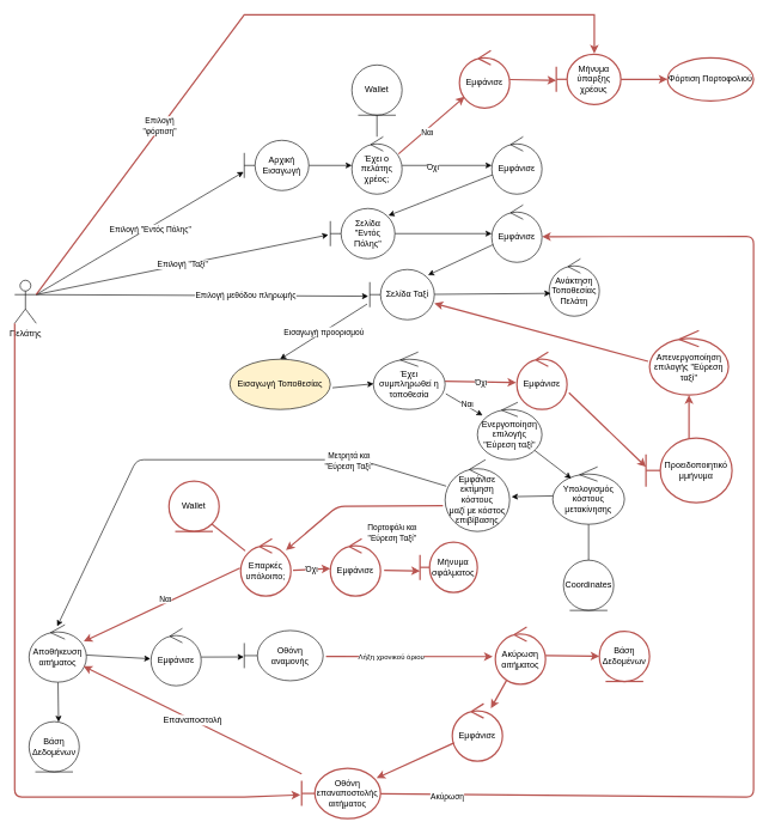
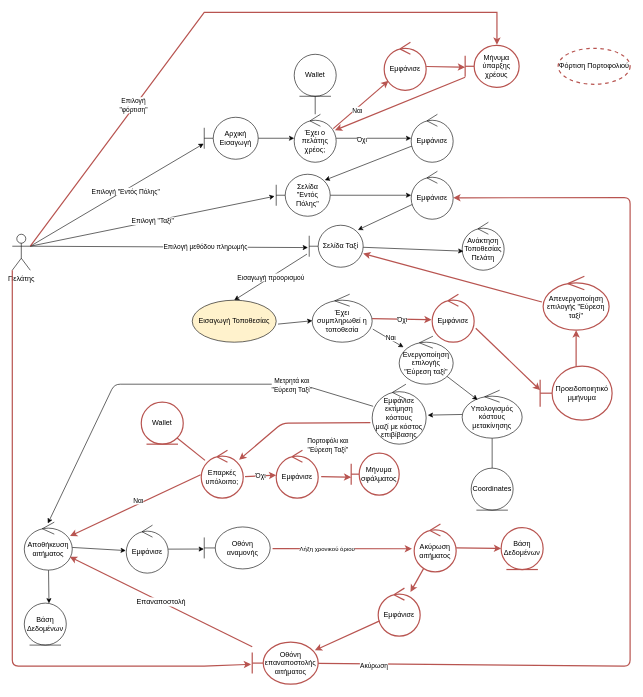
- <mxCell id="81" value="" style="edgeStyle=none;html=1;rounded=0;strokeColor=#b85450;fillColor=#f8cecc;strokeWidth=2;entryX=0;entryY=0.5;entryDx=0;entryDy=0;" parent="1" source="82" target="83" edge="1"><mxGeometry relative="1" as="geometry"><mxPoint x="780" y="-80" as="targetPoint" /></mxGeometry></mxCell>
+ <mxCell id="81" value="" style="edgeStyle=none;html=1;rounded=0;strokeColor=#b85450;fillColor=#f8cecc;strokeWidth=2;" parent="1" source="82" target="13" edge="1"><mxGeometry relative="1" as="geometry"><mxPoint x="780" y="-80" as="targetPoint" /></mxGeometry></mxCell>
- <mxCell id="83" value="Φόρτιση Πορτοφολιού" style="ellipse;whiteSpace=wrap;html=1;fillColor=none;strokeColor=#b85450;strokeWidth=2;" parent="1" vertex="1"><mxGeometry x="930" y="80" width="120" height="60" as="geometry" /></mxCell>
+ <mxCell id="83" value="Φόρτιση Πορτοφολιού" style="ellipse;whiteSpace=wrap;html=1;fillColor=none;strokeColor=#b85450;strokeWidth=2;dashed=1;" parent="1" vertex="1"><mxGeometry x="930" y="80" width="120" height="60" as="geometry" /></mxCell>
- <mxCell id="19" value="Ανάκτηση Τοποθεσίας Πελάτη" style="ellipse;shape=umlControl;whiteSpace=wrap;html=1;" parent="1" vertex="1"><mxGeometry x="765" y="360" width="70" height="80" as="geometry" /></mxCell>
+ <mxCell id="19" value="Ανάκτηση Τοποθεσίας Πελάτη" style="ellipse;shape=umlControl;whiteSpace=wrap;html=1;" parent="1" vertex="1"><mxGeometry x="770" y="370" width="70" height="80" as="geometry" /></mxCell>
